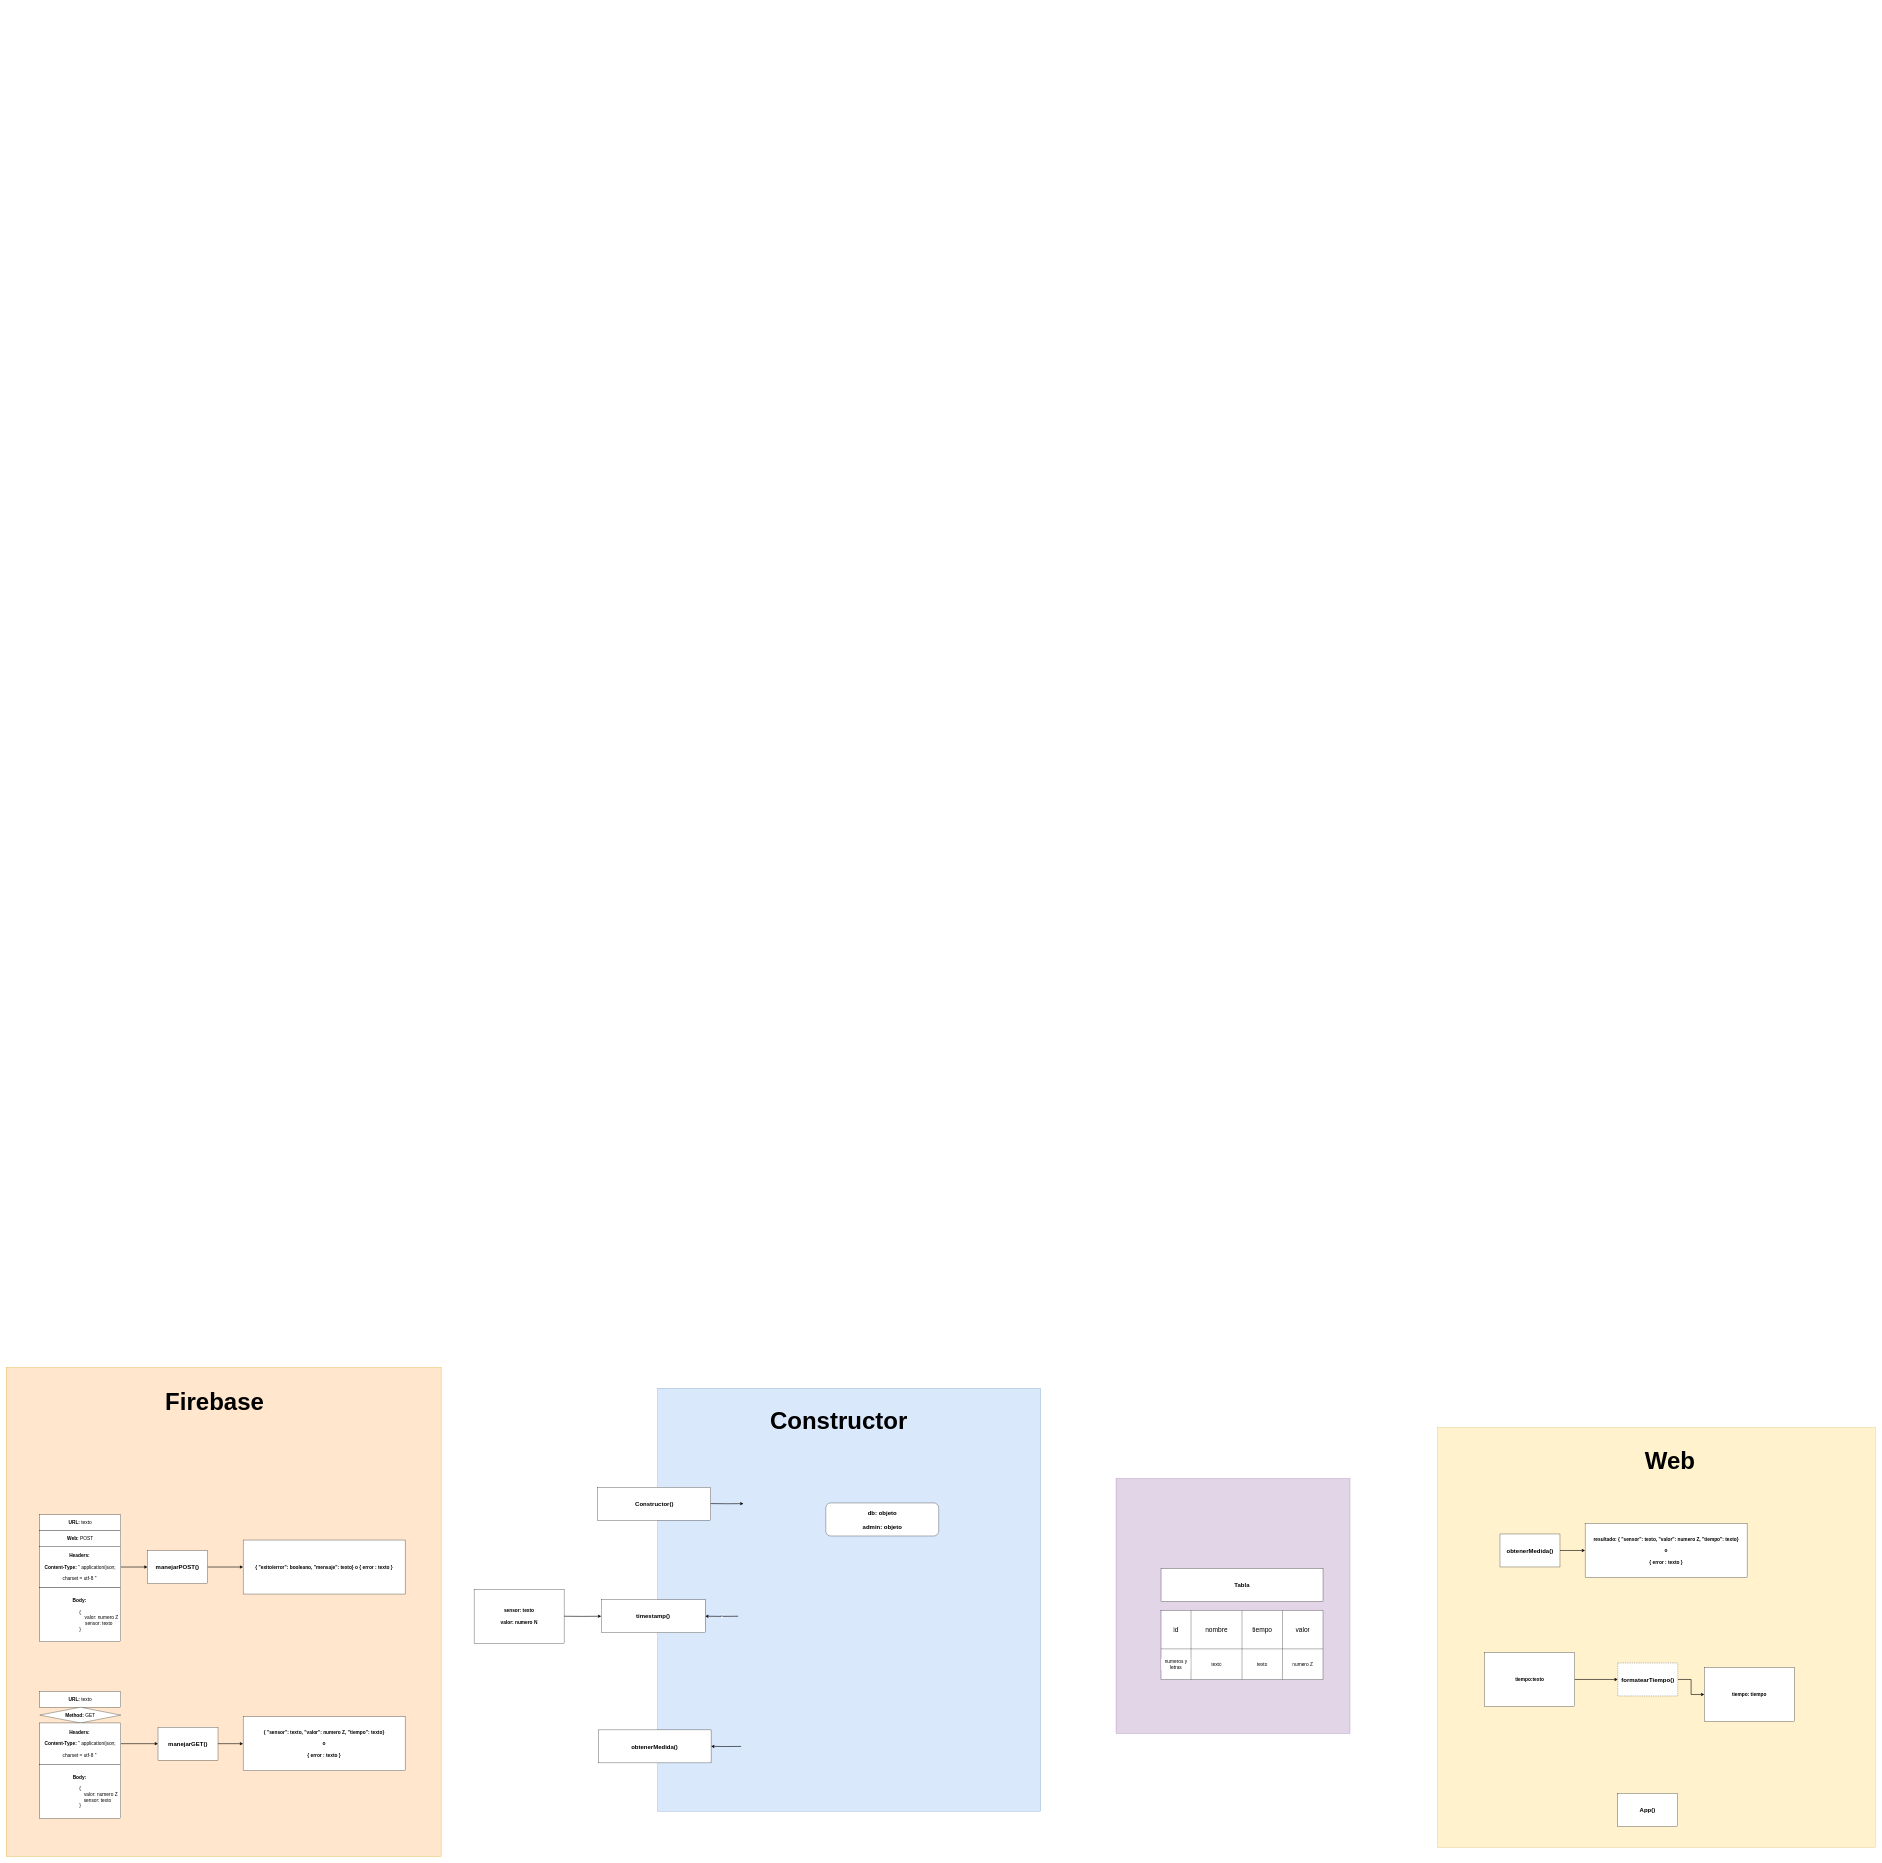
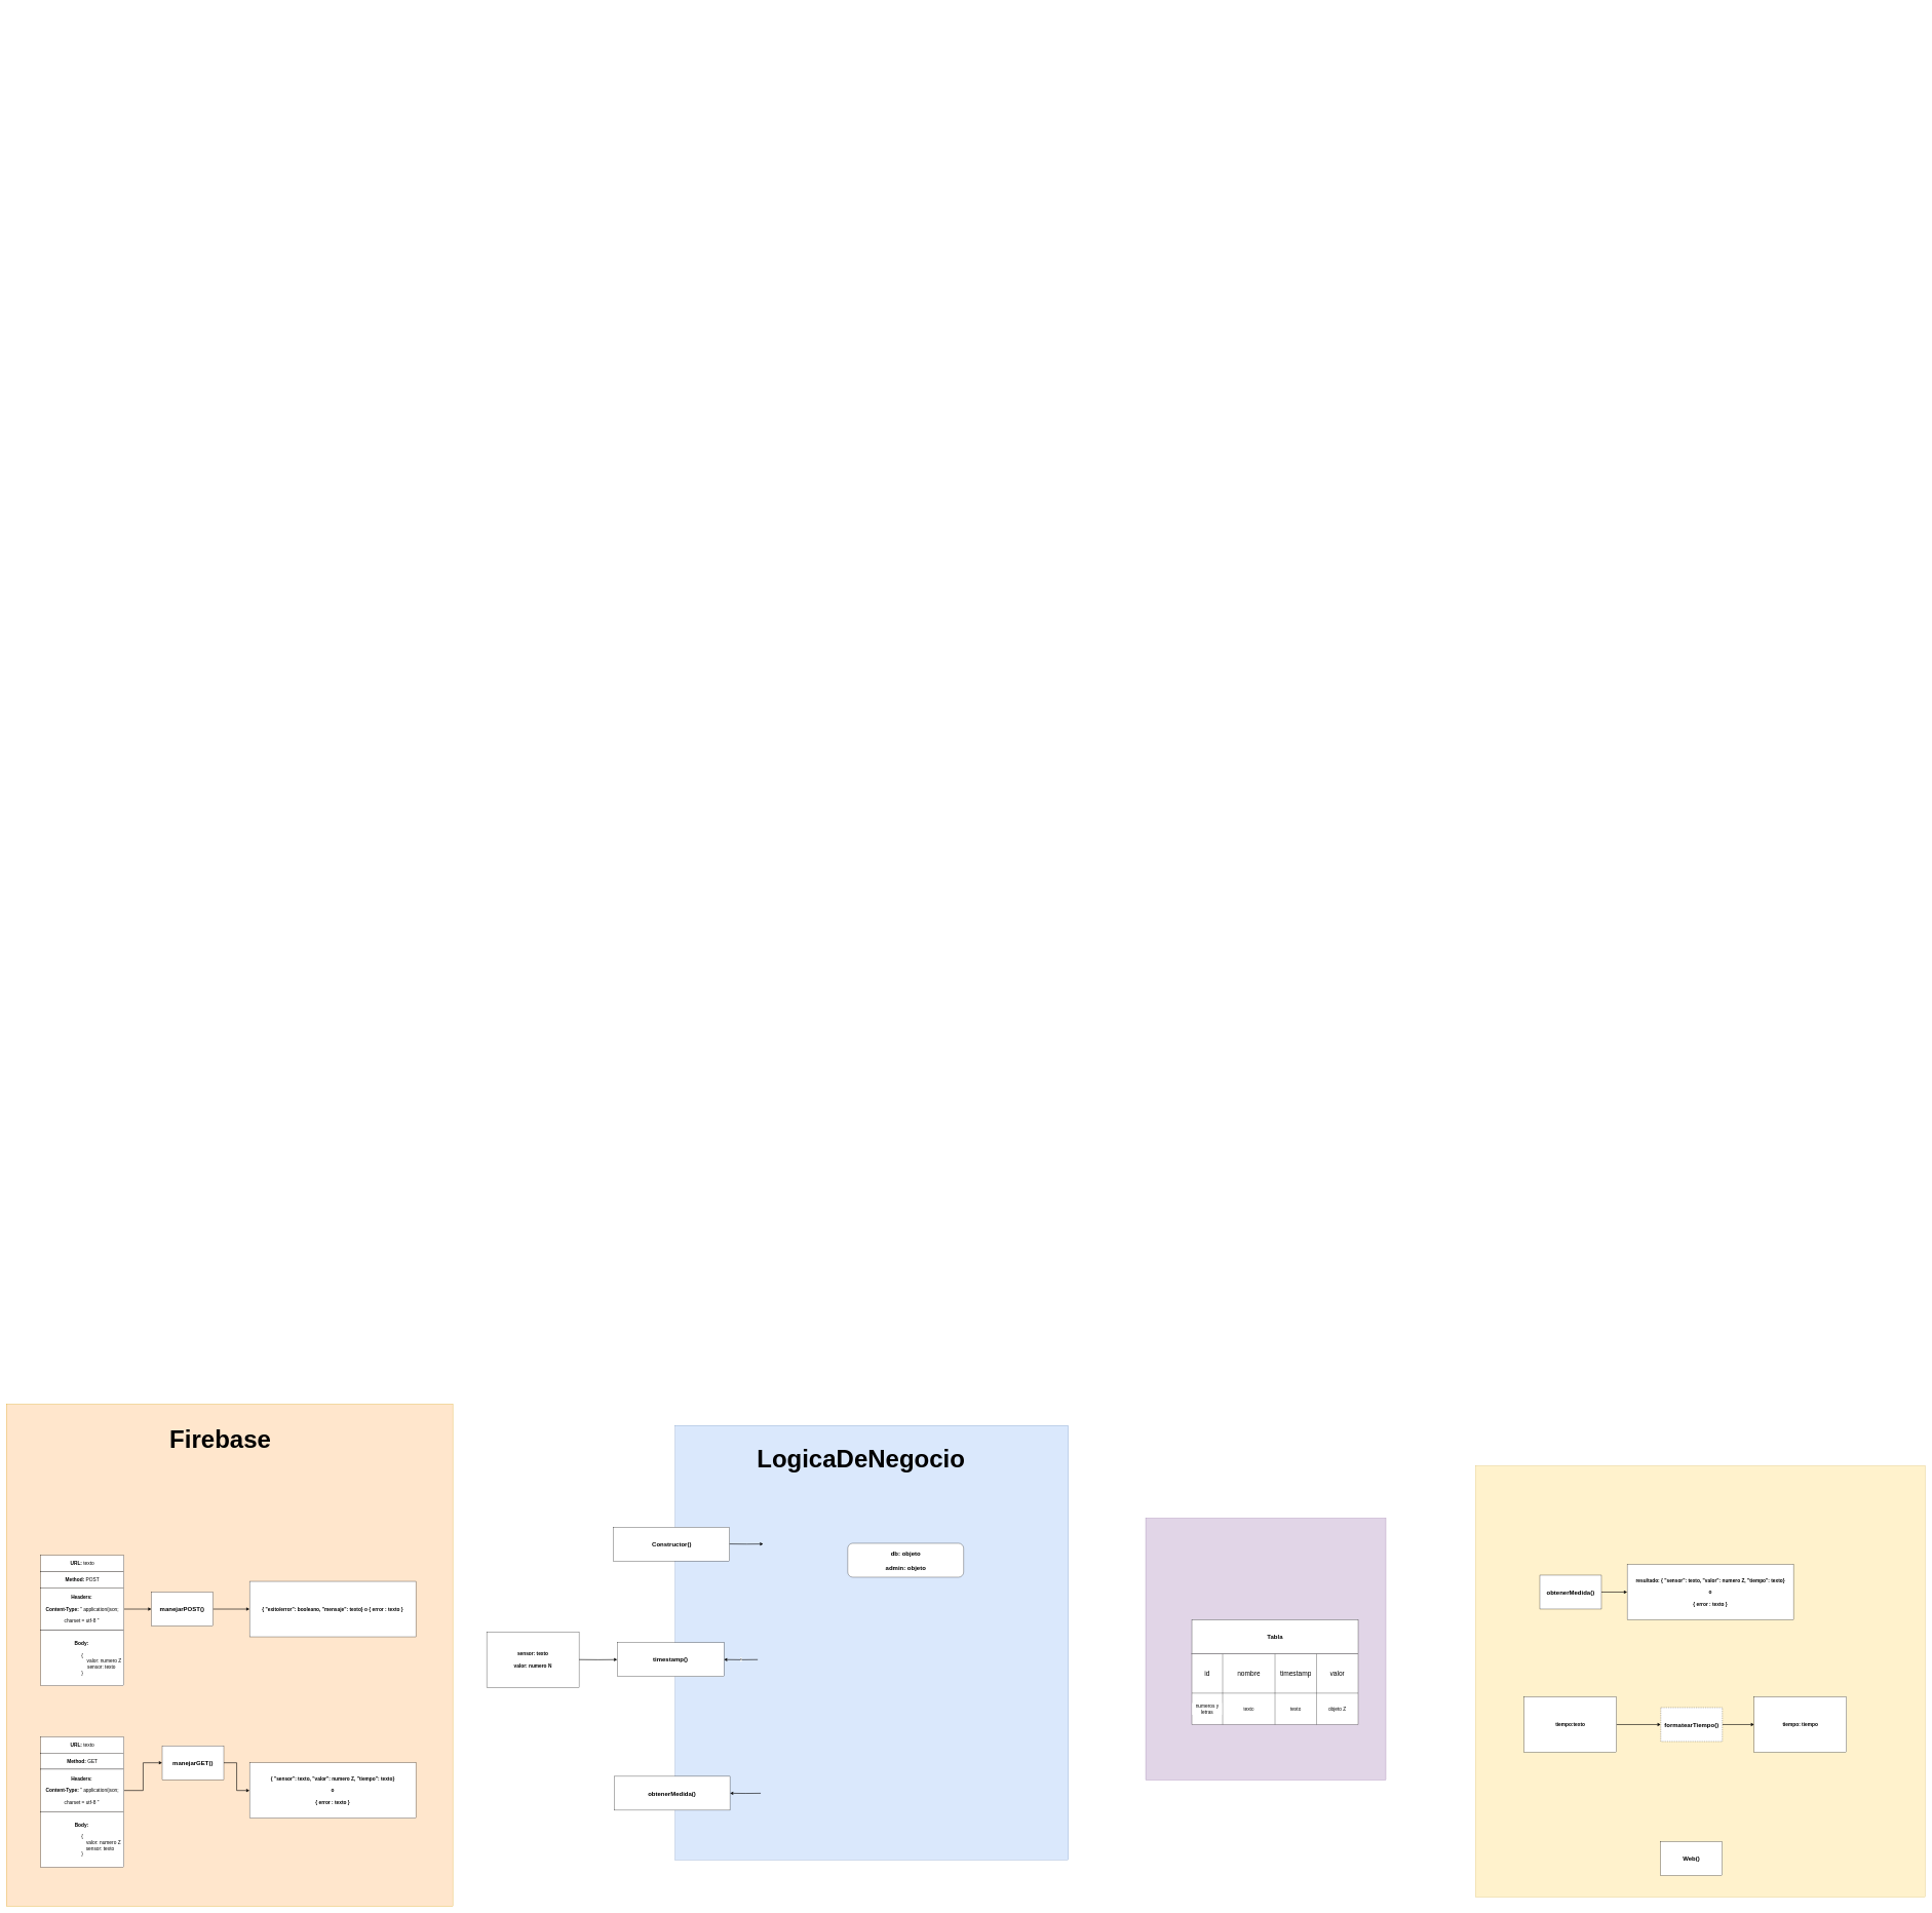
- <mxCell id="33" value="Constructor" style="text;html=1;align=center;verticalAlign=middle;whiteSpace=wrap;rounded=0;fontSize=80;fontStyle=1;fontColor=default;labelBackgroundColor=none;fontFamily=Helvetica;" parent="1" vertex="1"><mxGeometry x="2075" y="4627.07" width="1441.25" height="220" as="geometry" /></mxCell>
+ <mxCell id="33" value="LogicaDeNegocio" style="text;html=1;align=center;verticalAlign=middle;whiteSpace=wrap;rounded=0;fontSize=80;fontStyle=1;fontColor=default;labelBackgroundColor=none;fontFamily=Helvetica;" parent="1" vertex="1"><mxGeometry x="2075" y="4627.07" width="1441.25" height="220" as="geometry" /></mxCell>
- <mxCell id="54" value="Web" style="text;html=1;align=center;verticalAlign=middle;whiteSpace=wrap;rounded=0;fontSize=80;fontStyle=1;fontColor=default;labelBackgroundColor=none;" parent="1" vertex="1"><mxGeometry x="4892.5" y="4758" width="1347.5" height="220" as="geometry" /></mxCell>
- <mxCell id="20" value="&lt;div style=&quot;line-height: 19px; white-space: pre;&quot;&gt;&lt;b&gt;Web: &lt;/b&gt;POST&lt;/div&gt;" style="rounded=0;whiteSpace=wrap;html=1;fontSize=16;fontColor=default;fontFamily=Helvetica;" parent="1" vertex="1"><mxGeometry x="132.25" y="5101.57" width="270" height="52.5" as="geometry" /></mxCell>
+ <mxCell id="20" value="&lt;div style=&quot;line-height: 19px; white-space: pre;&quot;&gt;&lt;b&gt;Method: &lt;/b&gt;POST&lt;/div&gt;" style="rounded=0;whiteSpace=wrap;html=1;fontSize=16;fontColor=default;fontFamily=Helvetica;" parent="1" vertex="1"><mxGeometry x="132.25" y="5101.57" width="270" height="52.5" as="geometry" /></mxCell>
- <mxCell id="52" value="Tabla" style="rounded=0;whiteSpace=wrap;html=1;fontSize=20;fontStyle=1" parent="1" vertex="1"><mxGeometry x="3870" y="5228" width="540" height="110" as="geometry" /></mxCell>
+ <mxCell id="52" value="Tabla" style="rounded=0;whiteSpace=wrap;html=1;fontSize=20;fontStyle=1" parent="1" vertex="1"><mxGeometry x="3870" y="5258" width="540" height="110" as="geometry" /></mxCell>
- <mxCell id="45" value="tiempo" style="shape=partialRectangle;html=1;whiteSpace=wrap;connectable=0;strokeColor=inherit;overflow=hidden;fillColor=none;top=0;left=0;bottom=0;right=0;pointerEvents=1;fontFamily=Helvetica;fontSize=22;fontColor=default;labelBackgroundColor=default;" parent="42" vertex="1"><mxGeometry x="270" width="135" height="128" as="geometry"><mxRectangle width="135" height="128" as="alternateBounds" /></mxGeometry></mxCell>
+ <mxCell id="45" value="timestamp" style="shape=partialRectangle;html=1;whiteSpace=wrap;connectable=0;strokeColor=inherit;overflow=hidden;fillColor=none;top=0;left=0;bottom=0;right=0;pointerEvents=1;fontFamily=Helvetica;fontSize=22;fontColor=default;labelBackgroundColor=default;" parent="42" vertex="1"><mxGeometry x="270" width="135" height="128" as="geometry"><mxRectangle width="135" height="128" as="alternateBounds" /></mxGeometry></mxCell>
- <mxCell id="51" value="numero Z" style="shape=partialRectangle;html=1;whiteSpace=wrap;connectable=0;strokeColor=inherit;overflow=hidden;fillColor=none;top=0;left=0;bottom=0;right=0;pointerEvents=1;fontFamily=Helvetica;fontSize=16;fontColor=default;labelBackgroundColor=default;" parent="47" vertex="1"><mxGeometry x="405" width="135" height="102" as="geometry"><mxRectangle width="135" height="102" as="alternateBounds" /></mxGeometry></mxCell>
+ <mxCell id="51" value="objeto Z" style="shape=partialRectangle;html=1;whiteSpace=wrap;connectable=0;strokeColor=inherit;overflow=hidden;fillColor=none;top=0;left=0;bottom=0;right=0;pointerEvents=1;fontFamily=Helvetica;fontSize=16;fontColor=default;labelBackgroundColor=default;" parent="47" vertex="1"><mxGeometry x="405" width="135" height="102" as="geometry"><mxRectangle width="135" height="102" as="alternateBounds" /></mxGeometry></mxCell>
- <mxCell id="62" value="&lt;div style=&quot;line-height: 19px; white-space: pre;&quot;&gt;&lt;b&gt;tiempo: tiempo&lt;/b&gt;&lt;/div&gt;" style="rounded=0;whiteSpace=wrap;html=1;fontSize=16;fontColor=default;fontFamily=Helvetica;align=center;strokeColor=default;verticalAlign=middle;fillColor=default;" parent="1" vertex="1"><mxGeometry x="5681.25" y="5558" width="300" height="180" as="geometry" /></mxCell>
+ <mxCell id="62" value="&lt;div style=&quot;line-height: 19px; white-space: pre;&quot;&gt;&lt;b&gt;tiempo: tiempo&lt;/b&gt;&lt;/div&gt;" style="rounded=0;whiteSpace=wrap;html=1;fontSize=16;fontColor=default;fontFamily=Helvetica;align=center;strokeColor=default;verticalAlign=middle;fillColor=default;" parent="1" vertex="1"><mxGeometry x="5696.25" y="5508" width="300" height="180" as="geometry" /></mxCell>
- <mxCell id="28" value="&lt;div style=&quot;line-height: 19px; white-space: pre;&quot;&gt;&lt;b&gt;Method: &lt;/b&gt;GET&lt;/div&gt;" style="rhombus;whiteSpace=wrap;html=1;fontSize=16;fontColor=default;fontFamily=Helvetica;" parent="1" vertex="1"><mxGeometry x="132.25" y="5690.5" width="270" height="52.5" as="geometry" /></mxCell>
+ <mxCell id="28" value="&lt;div style=&quot;line-height: 19px; white-space: pre;&quot;&gt;&lt;b&gt;Method: &lt;/b&gt;GET&lt;/div&gt;" style="rounded=0;whiteSpace=wrap;html=1;fontSize=16;fontColor=default;fontFamily=Helvetica;" parent="1" vertex="1"><mxGeometry x="132.25" y="5690.5" width="270" height="52.5" as="geometry" /></mxCell>
- <mxCell id="26" value="manejarGET()" style="rounded=0;whiteSpace=wrap;html=1;fontSize=20;fontStyle=1" parent="1" vertex="1"><mxGeometry x="526.25" y="5757.07" width="200" height="110" as="geometry" /></mxCell>
+ <mxCell id="26" value="manejarGET()" style="rounded=0;whiteSpace=wrap;html=1;fontSize=20;fontStyle=1" parent="1" vertex="1"><mxGeometry x="526.25" y="5667.07" width="200" height="110" as="geometry" /></mxCell>
- <mxCell id="63" value="App()" style="rounded=0;whiteSpace=wrap;html=1;fontSize=20;fontStyle=1" parent="1" vertex="1"><mxGeometry x="5392.25" y="5978" width="200" height="110" as="geometry" /></mxCell>
+ <mxCell id="63" value="Web()" style="rounded=0;whiteSpace=wrap;html=1;fontSize=20;fontStyle=1" parent="1" vertex="1"><mxGeometry x="5392.25" y="5978" width="200" height="110" as="geometry" /></mxCell>
